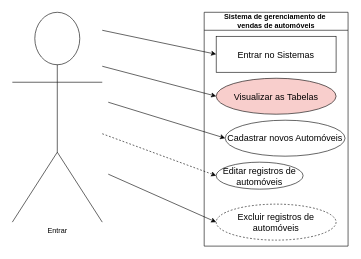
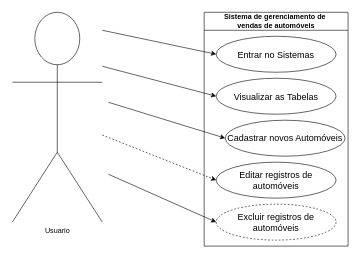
- <mxCell id="4" value="&lt;font style=&quot;font-size: 15px;&quot;&gt;Entrar no Sistemas&lt;/font&gt;" style="whiteSpace=wrap;html=1;rounded=0;" vertex="1" parent="3"><mxGeometry x="20" y="40" width="200" height="60" as="geometry" /></mxCell>
+ <mxCell id="4" value="&lt;font style=&quot;font-size: 15px;&quot;&gt;Entrar no Sistemas&lt;/font&gt;" style="ellipse;whiteSpace=wrap;html=1;" vertex="1" parent="3"><mxGeometry x="20" y="40" width="200" height="60" as="geometry" /></mxCell>
- <mxCell id="5" value="&lt;font style=&quot;font-size: 15px;&quot;&gt;Visualizar as Tabelas&lt;/font&gt;" style="ellipse;whiteSpace=wrap;html=1;fillColor=#f8cecc;" vertex="1" parent="3"><mxGeometry x="20" y="110" width="200" height="60" as="geometry" /></mxCell>
+ <mxCell id="5" value="&lt;font style=&quot;font-size: 15px;&quot;&gt;Visualizar as Tabelas&lt;/font&gt;" style="ellipse;whiteSpace=wrap;html=1;" vertex="1" parent="3"><mxGeometry x="20" y="110" width="200" height="60" as="geometry" /></mxCell>
- <mxCell id="7" value="&lt;font style=&quot;font-size: 15px;&quot;&gt;Editar registros de automóveis&lt;/font&gt;" style="ellipse;whiteSpace=wrap;html=1;" vertex="1" parent="3"><mxGeometry x="20" y="250" width="145" height="45" as="geometry" /></mxCell>
+ <mxCell id="7" value="&lt;font style=&quot;font-size: 15px;&quot;&gt;Editar registros de automóveis&lt;/font&gt;" style="ellipse;whiteSpace=wrap;html=1;" vertex="1" parent="3"><mxGeometry x="20" y="250" width="200" height="60" as="geometry" /></mxCell>
- <mxCell id="2" value="Entrar&lt;br&gt;" style="shape=umlActor;verticalLabelPosition=bottom;verticalAlign=top;html=1;outlineConnect=0;" vertex="1" parent="1"><mxGeometry x="20" y="20" width="150" height="350" as="geometry" /></mxCell>
+ <mxCell id="2" value="Usuario&lt;br&gt;" style="shape=umlActor;verticalLabelPosition=bottom;verticalAlign=top;html=1;outlineConnect=0;" vertex="1" parent="1"><mxGeometry x="20" y="20" width="150" height="350" as="geometry" /></mxCell>
